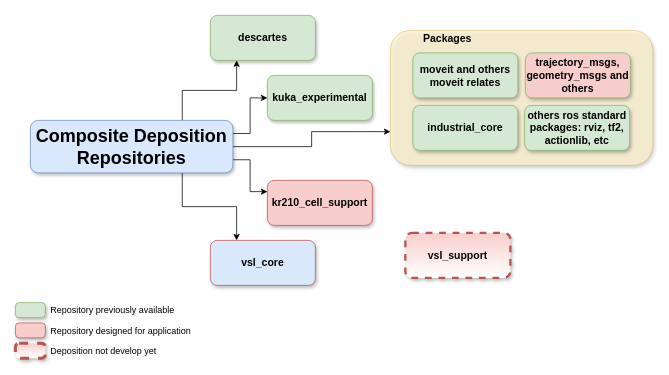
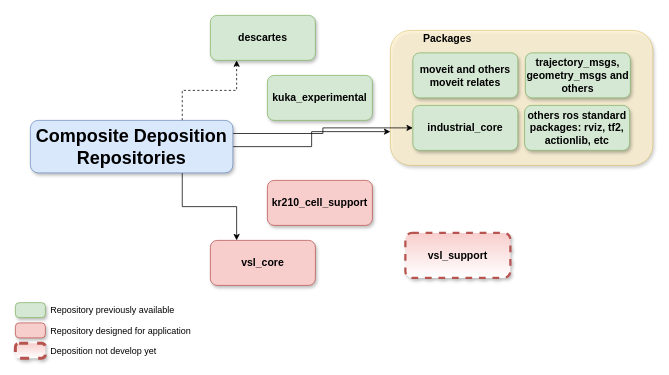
- <mxCell id="20" value="trajectory_msgs, geometry_msgs and others" style="whiteSpace=wrap;rounded=1;fillColor=#f8cecc;strokeColor=#82b366;shadow=1;fontStyle=1;fontSize=14;" parent="1" vertex="1"><mxGeometry x="700" y="70" width="140" height="60" as="geometry" /></mxCell>
+ <mxCell id="20" value="trajectory_msgs, geometry_msgs and others" style="whiteSpace=wrap;rounded=1;fillColor=#d5e8d4;strokeColor=#82b366;shadow=1;fontStyle=1;fontSize=14" parent="1" vertex="1"><mxGeometry x="700" y="70" width="140" height="60" as="geometry" /></mxCell>
- <mxCell id="3" style="edgeStyle=orthogonalEdgeStyle;rounded=0;orthogonalLoop=1;jettySize=auto;html=1;exitX=0.75;exitY=0;exitDx=0;exitDy=0;entryX=0.25;entryY=1;entryDx=0;entryDy=0;" parent="1" source="8" target="9" edge="1"><mxGeometry relative="1" as="geometry" /></mxCell>
+ <mxCell id="3" style="edgeStyle=orthogonalEdgeStyle;rounded=0;orthogonalLoop=1;jettySize=auto;html=1;exitX=0.75;exitY=0;exitDx=0;exitDy=0;entryX=0.25;entryY=1;entryDx=0;entryDy=0;dashed=1;" parent="1" source="8" target="9" edge="1"><mxGeometry relative="1" as="geometry" /></mxCell>
- <mxCell id="4" style="edgeStyle=orthogonalEdgeStyle;rounded=0;orthogonalLoop=1;jettySize=auto;html=1;exitX=1;exitY=0.25;exitDx=0;exitDy=0;" parent="1" source="8" target="10" edge="1"><mxGeometry relative="1" as="geometry" /></mxCell>
+ <mxCell id="4" style="edgeStyle=orthogonalEdgeStyle;rounded=0;orthogonalLoop=1;jettySize=auto;html=1;exitX=1;exitY=0.25;exitDx=0;exitDy=0;" parent="1" source="8" target="19" edge="1"><mxGeometry relative="1" as="geometry" /></mxCell>
- <mxCell id="6" style="edgeStyle=orthogonalEdgeStyle;rounded=0;orthogonalLoop=1;jettySize=auto;html=1;exitX=1;exitY=0.75;exitDx=0;exitDy=0;entryX=0;entryY=0.25;entryDx=0;entryDy=0;" parent="1" source="8" target="15" edge="1"><mxGeometry relative="1" as="geometry" /></mxCell>
- <mxCell id="14" value="vsl_core" style="whiteSpace=wrap;rounded=1;fillColor=#dae8fc;strokeColor=#b85450;shadow=1;fontStyle=1;fontSize=14;" parent="1" vertex="1"><mxGeometry x="280" y="320" width="140" height="60" as="geometry" /></mxCell>
+ <mxCell id="14" value="vsl_core" style="whiteSpace=wrap;rounded=1;fillColor=#f8cecc;strokeColor=#b85450;shadow=1;fontStyle=1;fontSize=14" parent="1" vertex="1"><mxGeometry x="280" y="320" width="140" height="60" as="geometry" /></mxCell>
